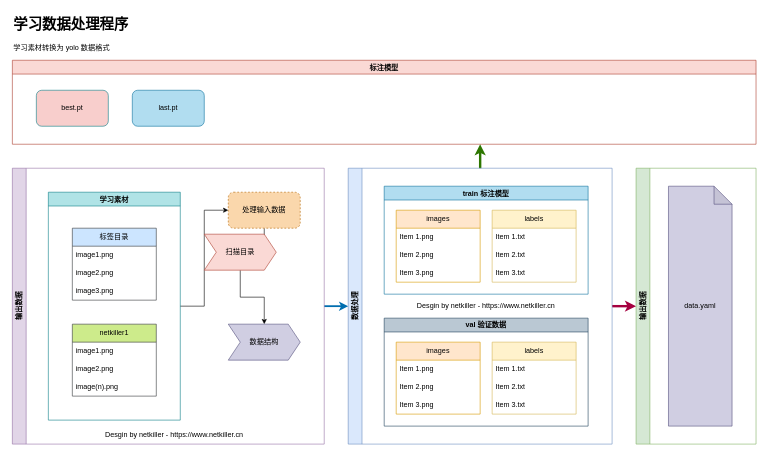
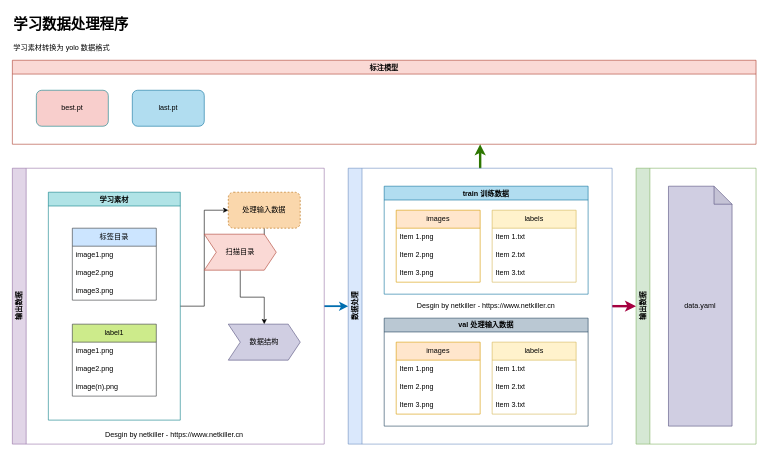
- <mxCell id="23" value="train 标注模型" style="swimlane;whiteSpace=wrap;html=1;fillColor=#b1ddf0;strokeColor=#10739e;" parent="22" vertex="1"><mxGeometry x="60" y="30" width="340" height="180" as="geometry" /></mxCell>
+ <mxCell id="23" value="train 训练数据" style="swimlane;whiteSpace=wrap;html=1;fillColor=#b1ddf0;strokeColor=#10739e;" parent="22" vertex="1"><mxGeometry x="60" y="30" width="340" height="180" as="geometry" /></mxCell>
- <mxCell id="32" value="val 验证数据" style="swimlane;whiteSpace=wrap;html=1;startSize=23;fillColor=#bac8d3;strokeColor=#23445d;" parent="22" vertex="1"><mxGeometry x="60" y="250" width="340" height="180" as="geometry" /></mxCell>
+ <mxCell id="32" value="val 处理输入数据" style="swimlane;whiteSpace=wrap;html=1;startSize=23;fillColor=#bac8d3;strokeColor=#23445d;" parent="22" vertex="1"><mxGeometry x="60" y="250" width="340" height="180" as="geometry" /></mxCell>
- <mxCell id="10" value="netkiller1" style="swimlane;fontStyle=0;childLayout=stackLayout;horizontal=1;startSize=30;horizontalStack=0;resizeParent=1;resizeParentMax=0;resizeLast=0;collapsible=1;marginBottom=0;whiteSpace=wrap;html=1;fillColor=#cdeb8b;strokeColor=#36393d;" parent="5" vertex="1"><mxGeometry x="40" y="220" width="140" height="120" as="geometry" /></mxCell>
+ <mxCell id="10" value="label1" style="swimlane;fontStyle=0;childLayout=stackLayout;horizontal=1;startSize=30;horizontalStack=0;resizeParent=1;resizeParentMax=0;resizeLast=0;collapsible=1;marginBottom=0;whiteSpace=wrap;html=1;fillColor=#cdeb8b;strokeColor=#36393d;" parent="5" vertex="1"><mxGeometry x="40" y="220" width="140" height="120" as="geometry" /></mxCell>
